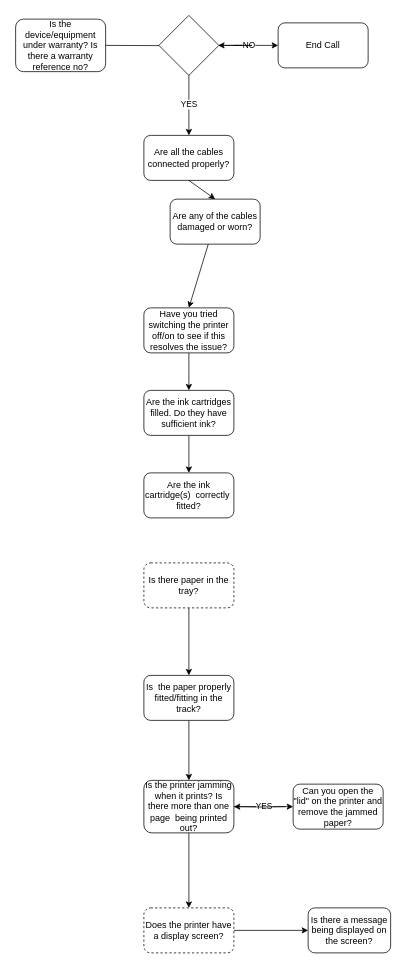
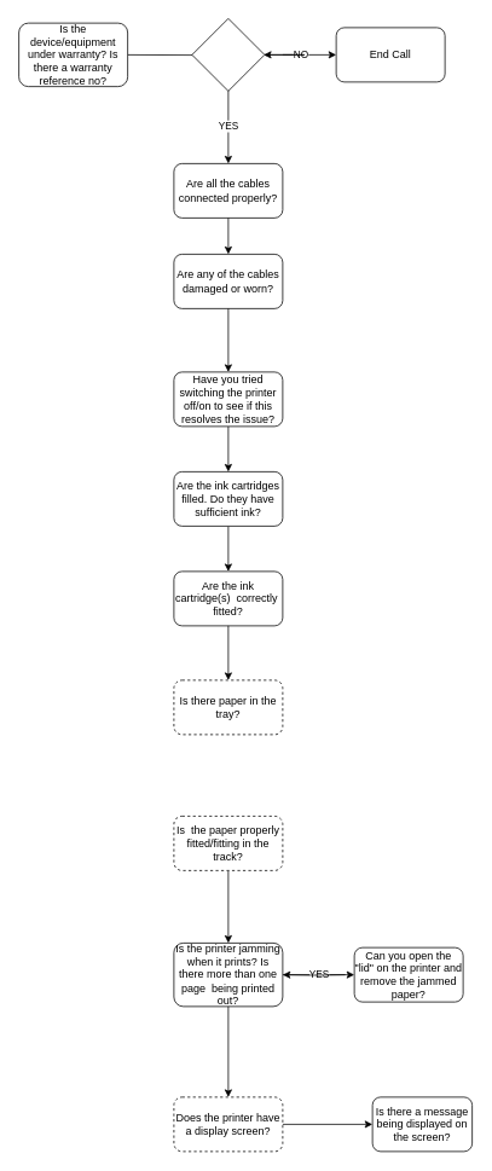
- <mxCell id="27" value="Are any of the cables damaged or worn?" style="rounded=1;whiteSpace=wrap;html=1;" parent="1" vertex="1"><mxGeometry x="226" y="265" width="120" height="60" as="geometry" /></mxCell>
+ <mxCell id="27" value="Are any of the cables damaged or worn?" style="rounded=1;whiteSpace=wrap;html=1;" parent="1" vertex="1"><mxGeometry x="191" y="280" width="120" height="60" as="geometry" /></mxCell>
+ <mxCell id="21" value="" style="endArrow=classic;html=1;entryX=0.5;entryY=0;entryDx=0;entryDy=0;exitX=0.5;exitY=1;exitDx=0;exitDy=0;" parent="1" source="3" target="4" edge="1"><mxGeometry width="50" height="50" relative="1" as="geometry"><mxPoint x="251" y="360" as="sourcePoint" /><mxPoint x="290" y="220" as="targetPoint" /></mxGeometry></mxCell>
- <mxCell id="5" value="" style="endArrow=classic;html=1;exitX=0.5;exitY=1;exitDx=0;exitDy=0;entryX=0.5;entryY=0;entryDx=0;entryDy=0;" parent="1" source="4" target="25" edge="1"><mxGeometry width="50" height="50" relative="1" as="geometry"><mxPoint x="360" y="380" as="sourcePoint" /><mxPoint x="410" y="330" as="targetPoint" /></mxGeometry></mxCell>
- <mxCell id="25" value="Is&amp;nbsp; the paper properly fitted/fitting in the track?" style="rounded=1;whiteSpace=wrap;html=1;" parent="1" vertex="1"><mxGeometry x="191" y="900" width="120" height="60" as="geometry" /></mxCell>
+ <mxCell id="25" value="Is&amp;nbsp; the paper properly fitted/fitting in the track?" style="rounded=1;whiteSpace=wrap;html=1;dashed=1;" parent="1" vertex="1"><mxGeometry x="191" y="900" width="120" height="60" as="geometry" /></mxCell>
